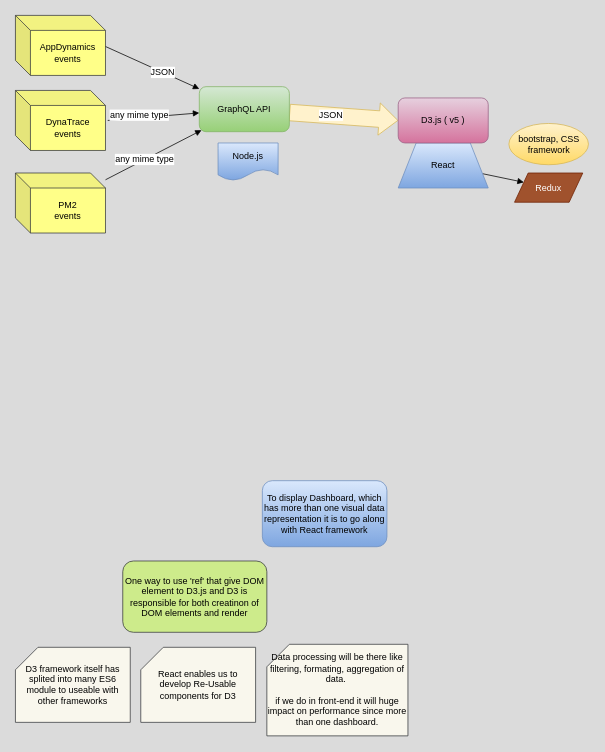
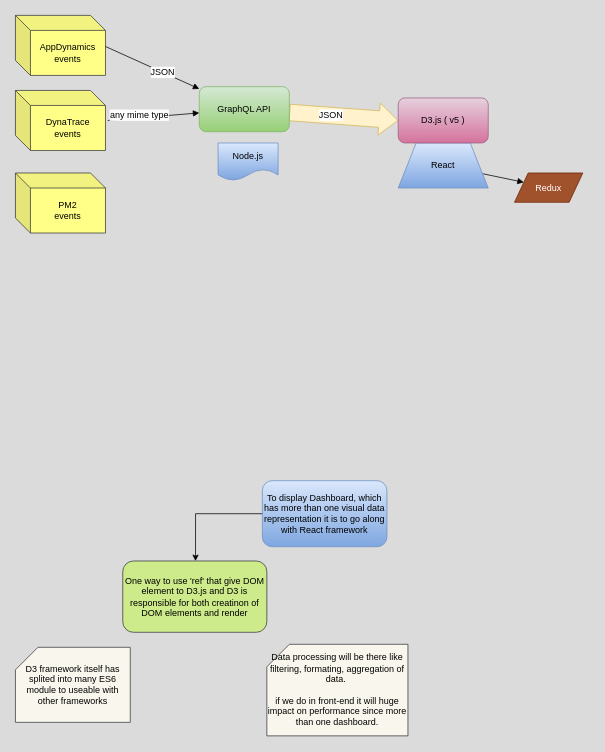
- <mxCell id="24" value="bootstrap, CSS framework" style="ellipse;whiteSpace=wrap;html=1;gradientColor=#ffd966;fillColor=#fff2cc;strokeColor=#d6b656;" vertex="1" parent="1"><mxGeometry x="677.5" y="164" width="106" height="55" as="geometry" /></mxCell>
- <mxCell id="6" style="edgeStyle=none;rounded=0;orthogonalLoop=1;jettySize=auto;html=1;startArrow=block;startFill=1;endArrow=none;endFill=0;exitX=0.025;exitY=0.967;exitDx=0;exitDy=0;exitPerimeter=0;" edge="1" parent="1" source="10" target="12"><mxGeometry relative="1" as="geometry" /></mxCell>
- <mxCell id="7" value="any mime type" style="text;html=1;resizable=0;points=[];align=center;verticalAlign=middle;labelBackgroundColor=#ffffff;" vertex="1" connectable="0" parent="6"><mxGeometry x="0.195" y="-1" relative="1" as="geometry"><mxPoint as="offset" /></mxGeometry></mxCell>
+ <mxCell id="20" style="edgeStyle=orthogonalEdgeStyle;rounded=0;orthogonalLoop=1;jettySize=auto;html=1;entryX=0.505;entryY=0;entryDx=0;entryDy=0;entryPerimeter=0;exitX=0;exitY=0.5;exitDx=0;exitDy=0;" edge="1" parent="1" source="21" target="19"><mxGeometry relative="1" as="geometry"><mxPoint x="260" y="742" as="targetPoint" /></mxGeometry></mxCell>
- <mxCell id="25" value="React enables us to develop Re-Usable components for D3" style="shape=card;whiteSpace=wrap;html=1;fillColor=#f9f7ed;strokeColor=#36393d;" vertex="1" parent="1"><mxGeometry x="187" y="862" width="153" height="100" as="geometry" /></mxCell>
